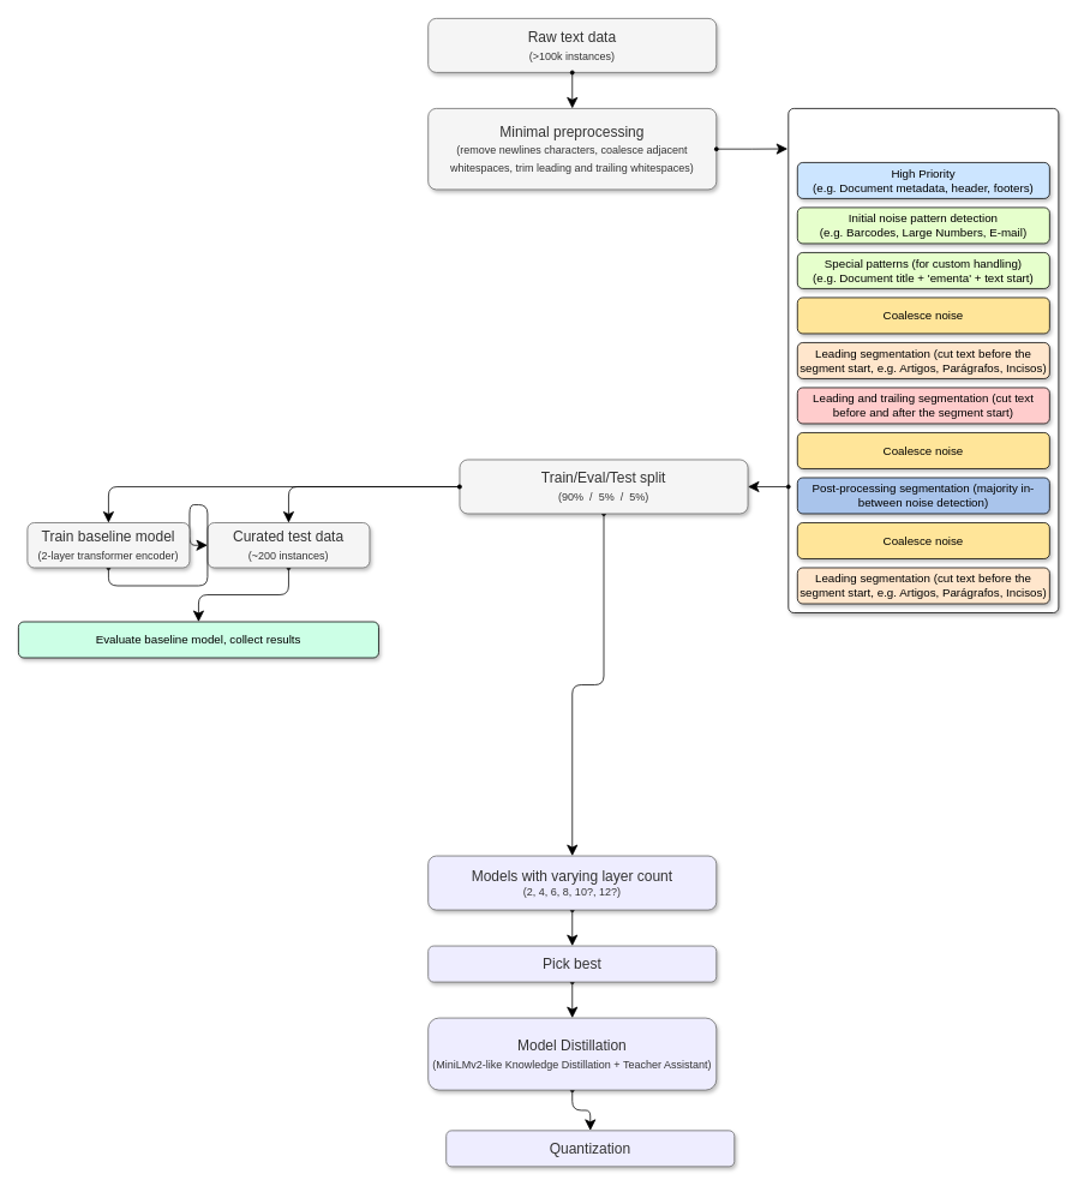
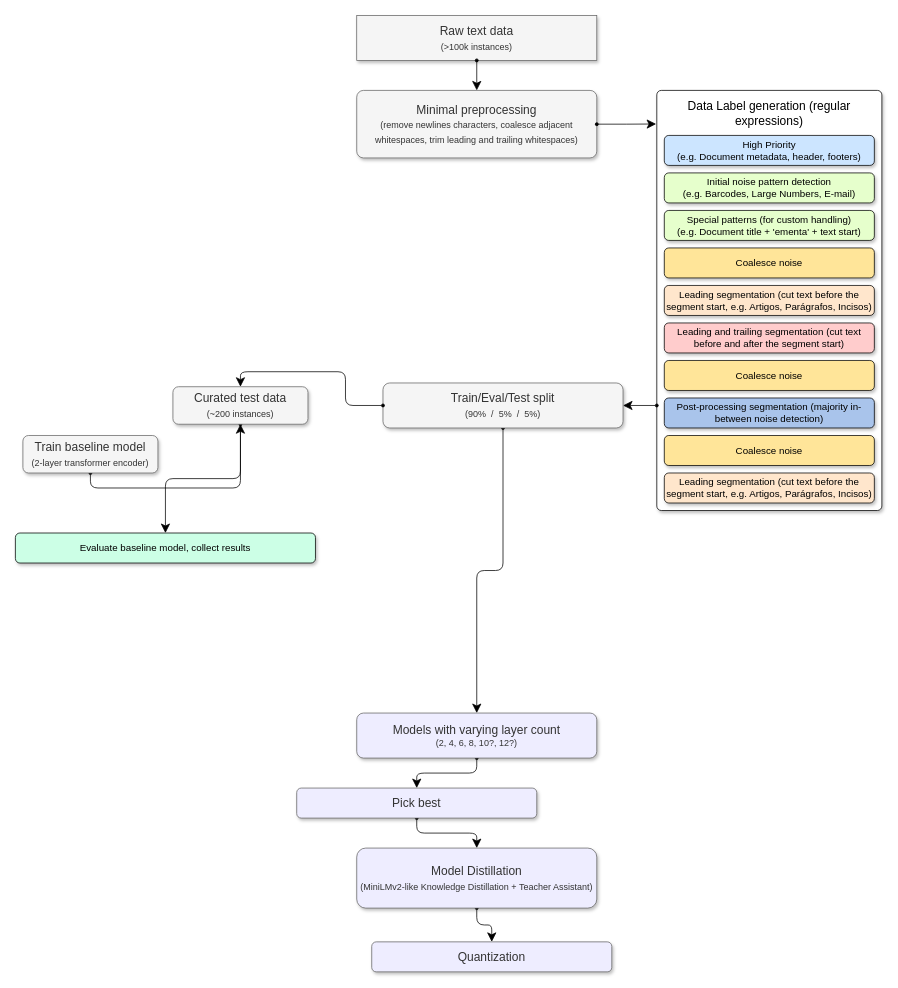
- <mxCell id="2" value="&lt;div&gt;Raw text data&lt;/div&gt;&lt;div&gt;&lt;font style=&quot;font-size: 12px&quot;&gt;(&amp;gt;100k instances)&lt;/font&gt;&lt;/div&gt;" style="rounded=1;whiteSpace=wrap;html=1;fontSize=16;fillColor=#f5f5f5;fontColor=#333333;strokeColor=#666666;shadow=1;" vertex="1" parent="1"><mxGeometry x="475" y="20" width="320" height="60" as="geometry" /></mxCell>
+ <mxCell id="2" value="&lt;div&gt;Raw text data&lt;/div&gt;&lt;div&gt;&lt;font style=&quot;font-size: 12px&quot;&gt;(&amp;gt;100k instances)&lt;/font&gt;&lt;/div&gt;" style="whiteSpace=wrap;html=1;fontSize=16;fillColor=#f5f5f5;fontColor=#333333;strokeColor=#666666;shadow=1;rounded=0;" vertex="1" parent="1"><mxGeometry x="475" y="20" width="320" height="60" as="geometry" /></mxCell>
+ <mxCell id="6" value="Data Label generation (regular expressions)" style="rounded=1;whiteSpace=wrap;html=1;fontSize=16;strokeColor=none;" vertex="1" parent="4"><mxGeometry x="10" y="10" width="280" height="40" as="geometry" /></mxCell>
- <mxCell id="21" style="edgeStyle=orthogonalEdgeStyle;rounded=1;orthogonalLoop=1;jettySize=auto;html=1;exitX=0;exitY=0.5;exitDx=0;exitDy=0;entryX=0.5;entryY=0;entryDx=0;entryDy=0;fontSize=12;startArrow=oval;startFill=1;startSize=4;endSize=10;" edge="1" parent="1" source="23" target="27"><mxGeometry relative="1" as="geometry" /></mxCell>
- <mxCell id="20" value="Curated test data&lt;div&gt;&lt;font style=&quot;font-size: 12px&quot;&gt;(~200 instances)&lt;/font&gt;&lt;/div&gt;" style="rounded=1;whiteSpace=wrap;html=1;fontSize=16;fillColor=#f5f5f5;fontColor=#333333;strokeColor=#666666;shadow=1;" vertex="1" parent="1"><mxGeometry x="230" y="580" width="180" height="50" as="geometry" /></mxCell>
+ <mxCell id="20" value="Curated test data&lt;div&gt;&lt;font style=&quot;font-size: 12px&quot;&gt;(~200 instances)&lt;/font&gt;&lt;/div&gt;" style="rounded=1;whiteSpace=wrap;html=1;fontSize=16;fillColor=#f5f5f5;fontColor=#333333;strokeColor=#666666;shadow=1;" vertex="1" parent="1"><mxGeometry x="230" y="515" width="180" height="50" as="geometry" /></mxCell>
- <mxCell id="28" value="Evaluate baseline model, collect results" style="rounded=1;whiteSpace=wrap;html=1;fontSize=13;fillColor=#CCFFE6;shadow=1;" vertex="1" parent="1"><mxGeometry x="20" y="690" width="400" height="40" as="geometry" /></mxCell>
+ <mxCell id="28" value="Evaluate baseline model, collect results" style="rounded=1;whiteSpace=wrap;html=1;fontSize=13;fillColor=#CCFFE6;shadow=1;" vertex="1" parent="1"><mxGeometry x="20" y="710" width="400" height="40" as="geometry" /></mxCell>
- <mxCell id="32" value="Pick best" style="rounded=1;whiteSpace=wrap;html=1;fontSize=16;fillColor=#EEEDFF;fontColor=#333333;strokeColor=#666666;shadow=1;" vertex="1" parent="1"><mxGeometry x="475" y="1050" width="320" height="40" as="geometry" /></mxCell>
+ <mxCell id="32" value="Pick best" style="rounded=1;whiteSpace=wrap;html=1;fontSize=16;fillColor=#EEEDFF;fontColor=#333333;strokeColor=#666666;shadow=1;" vertex="1" parent="1"><mxGeometry x="395" y="1050" width="320" height="40" as="geometry" /></mxCell>
